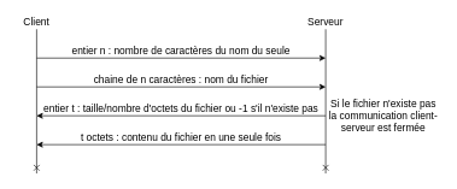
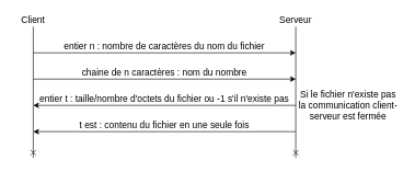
- <mxCell id="7" value="entier n : nombre de caractères du nom du seule" style="text;html=1;strokeColor=none;fillColor=none;align=center;verticalAlign=middle;whiteSpace=wrap;rounded=0;fontSize=14;" parent="1" vertex="1"><mxGeometry x="50" y="60" width="400" height="20" as="geometry" /></mxCell>
+ <mxCell id="7" value="entier n : nombre de caractères du nom du fichier" style="text;html=1;strokeColor=none;fillColor=none;align=center;verticalAlign=middle;whiteSpace=wrap;rounded=0;fontSize=14;" parent="1" vertex="1"><mxGeometry x="50" y="60" width="400" height="20" as="geometry" /></mxCell>
- <mxCell id="9" value="chaine de n caractères : nom du fichier" style="text;html=1;strokeColor=none;fillColor=none;align=center;verticalAlign=middle;whiteSpace=wrap;rounded=0;fontSize=14;" parent="1" vertex="1"><mxGeometry x="50" y="100" width="400" height="20" as="geometry" /></mxCell>
+ <mxCell id="9" value="chaine de n caractères : nom du nombre" style="text;html=1;strokeColor=none;fillColor=none;align=center;verticalAlign=middle;whiteSpace=wrap;rounded=0;fontSize=14;" parent="1" vertex="1"><mxGeometry x="50" y="100" width="400" height="20" as="geometry" /></mxCell>
- <mxCell id="13" value="t octets : contenu du fichier en une seule fois" style="text;html=1;strokeColor=none;fillColor=none;align=center;verticalAlign=middle;whiteSpace=wrap;rounded=0;fontSize=14;" parent="1" vertex="1"><mxGeometry x="50" y="180" width="400" height="20" as="geometry" /></mxCell>
+ <mxCell id="13" value="t est : contenu du fichier en une seule fois" style="text;html=1;strokeColor=none;fillColor=none;align=center;verticalAlign=middle;whiteSpace=wrap;rounded=0;fontSize=14;" parent="1" vertex="1"><mxGeometry x="50" y="180" width="400" height="20" as="geometry" /></mxCell>
